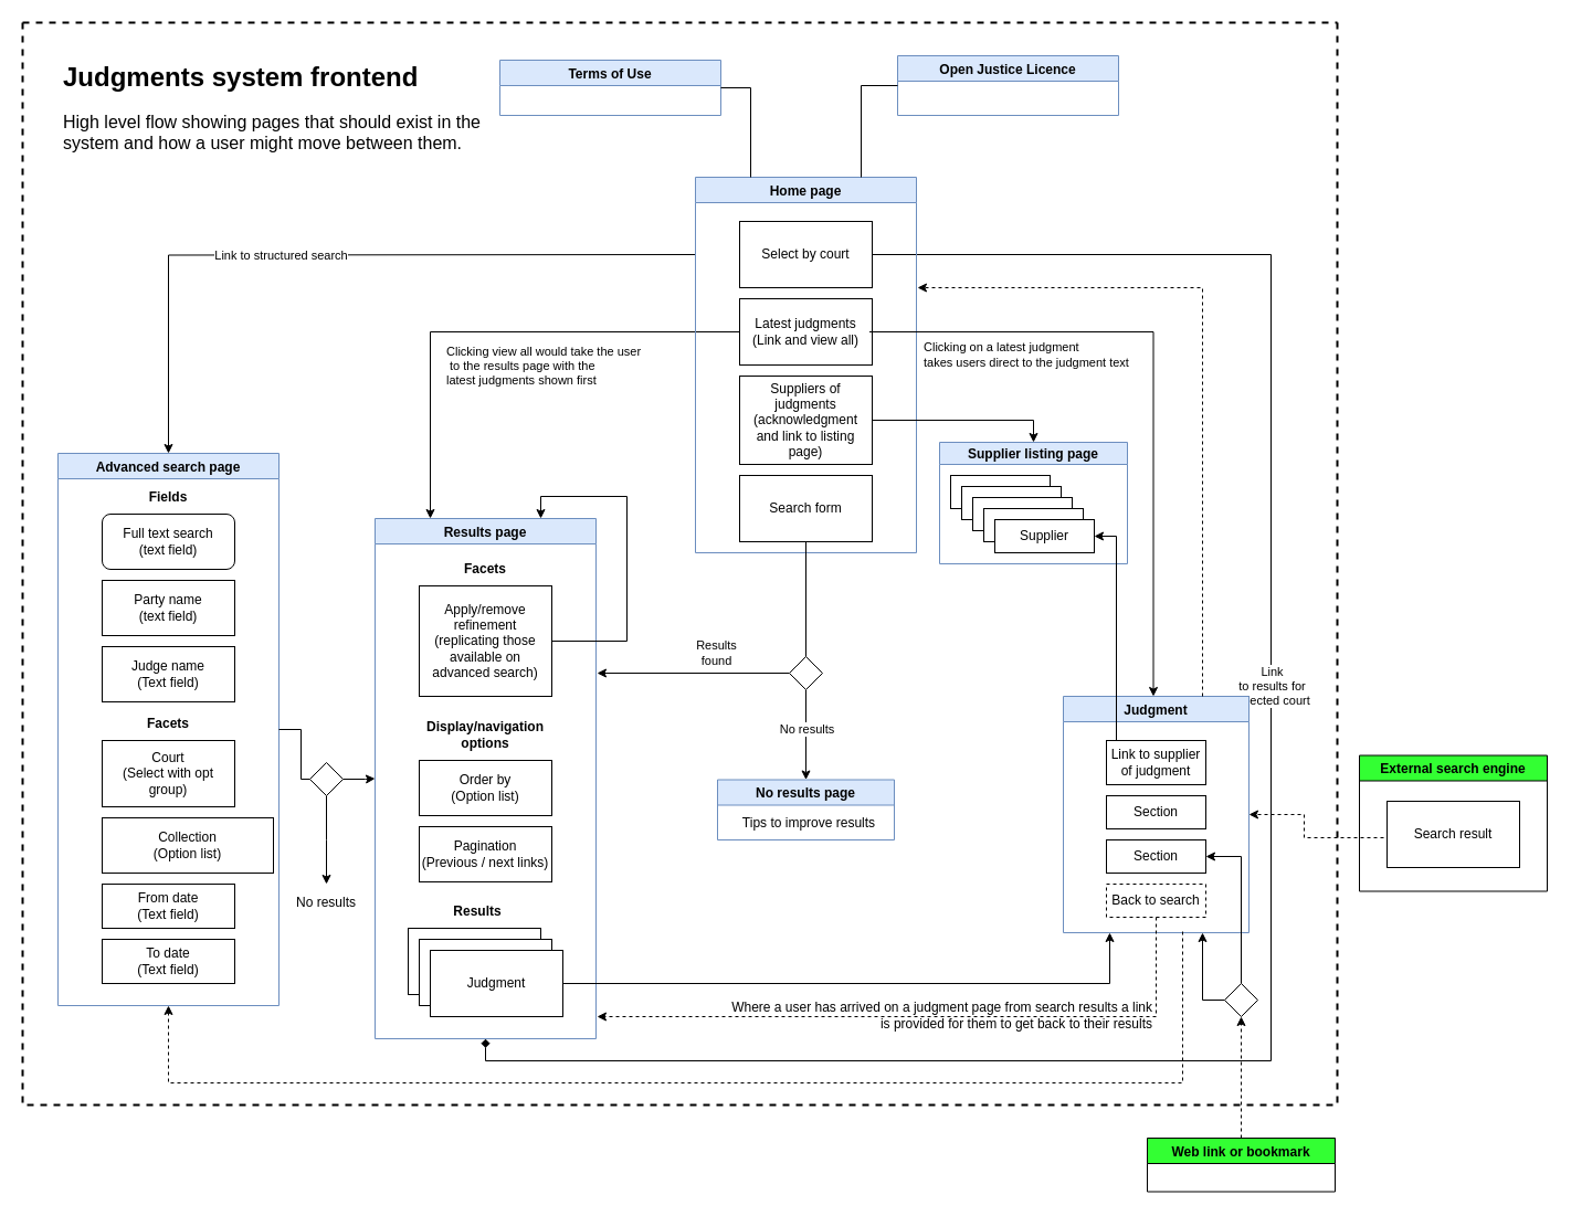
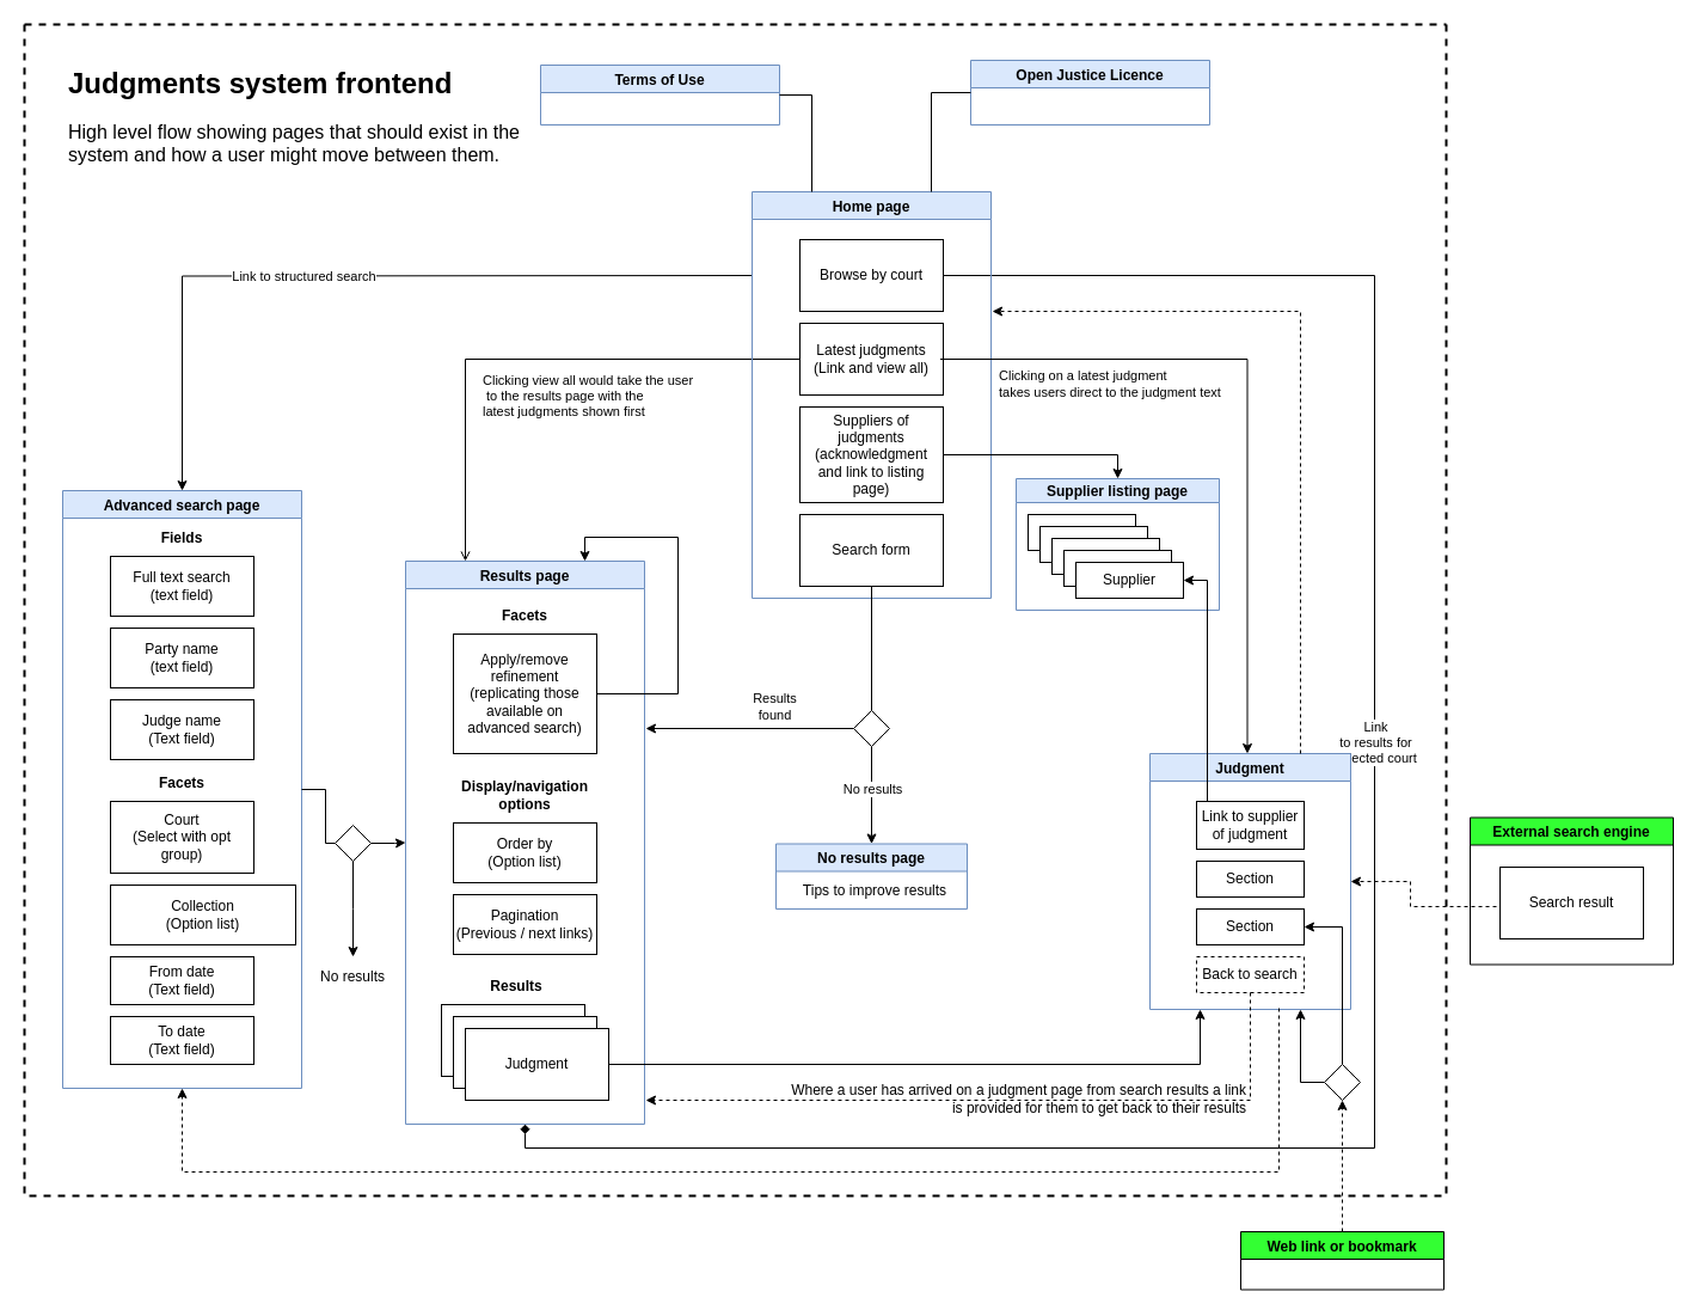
- <mxCell id="54" value="Select by court" style="rounded=0;whiteSpace=wrap;html=1;" parent="51" vertex="1"><mxGeometry x="40" y="40" width="120" height="60" as="geometry" /></mxCell>
+ <mxCell id="54" value="Browse by court" style="rounded=0;whiteSpace=wrap;html=1;" parent="51" vertex="1"><mxGeometry x="40" y="40" width="120" height="60" as="geometry" /></mxCell>
- <mxCell id="30" value="" style="edgeStyle=orthogonalEdgeStyle;rounded=0;orthogonalLoop=1;jettySize=auto;html=1;entryX=0.25;entryY=0;entryDx=0;entryDy=0;exitX=0;exitY=0.5;exitDx=0;exitDy=0;" parent="1" source="52" target="6" edge="1"><mxGeometry relative="1" as="geometry"><mxPoint x="597" y="392" as="sourcePoint" /><mxPoint x="272" y="577" as="targetPoint" /></mxGeometry></mxCell>
+ <mxCell id="30" value="" style="edgeStyle=orthogonalEdgeStyle;rounded=0;orthogonalLoop=1;jettySize=auto;html=1;entryX=0.25;entryY=0;entryDx=0;entryDy=0;exitX=0;exitY=0.5;exitDx=0;exitDy=0;endArrow=open;" parent="1" source="52" target="6" edge="1"><mxGeometry relative="1" as="geometry"><mxPoint x="597" y="392" as="sourcePoint" /><mxPoint x="272" y="577" as="targetPoint" /></mxGeometry></mxCell>
- <mxCell id="21" value="Full text search &lt;br&gt;(text field)" style="whiteSpace=wrap;html=1;rounded=1;" parent="20" vertex="1"><mxGeometry x="40" y="55" width="120" height="50" as="geometry" /></mxCell>
+ <mxCell id="21" value="Full text search &lt;br&gt;(text field)" style="rounded=0;whiteSpace=wrap;html=1;" parent="20" vertex="1"><mxGeometry x="40" y="55" width="120" height="50" as="geometry" /></mxCell>
